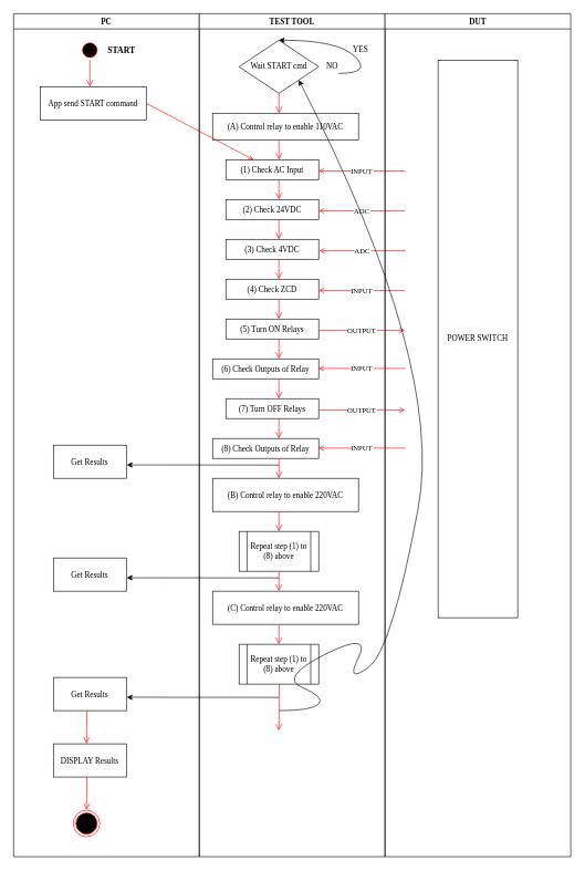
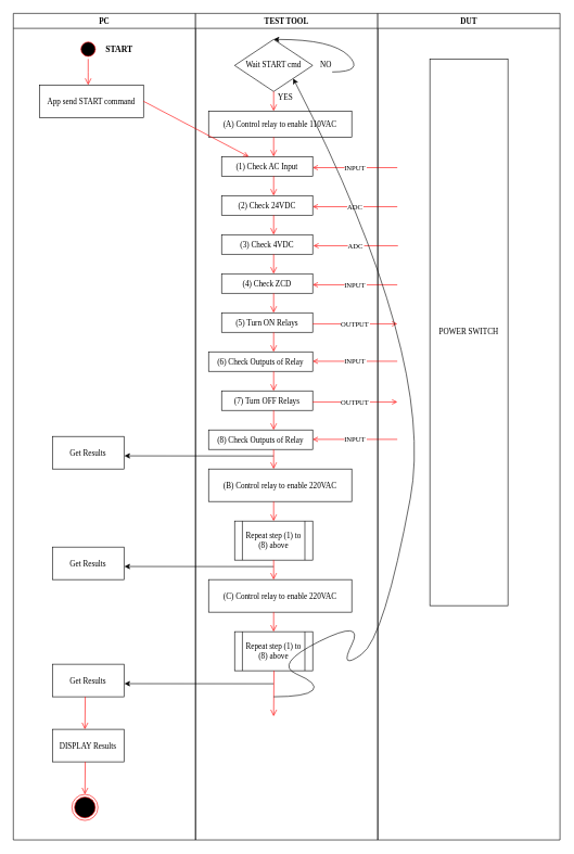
- <mxCell id="54" value="YES" style="text;html=1;resizable=0;points=[];autosize=1;align=left;verticalAlign=top;spacingTop=-4;fontFamily=Verdana;" vertex="1" parent="17"><mxGeometry x="229.5" y="45" width="40" height="20" as="geometry" /></mxCell>
+ <mxCell id="54" value="YES" style="text;html=1;resizable=0;points=[];autosize=1;align=left;verticalAlign=top;spacingTop=-4;fontFamily=Verdana;" vertex="1" parent="17"><mxGeometry x="124.5" y="120" width="40" height="20" as="geometry" /></mxCell>
